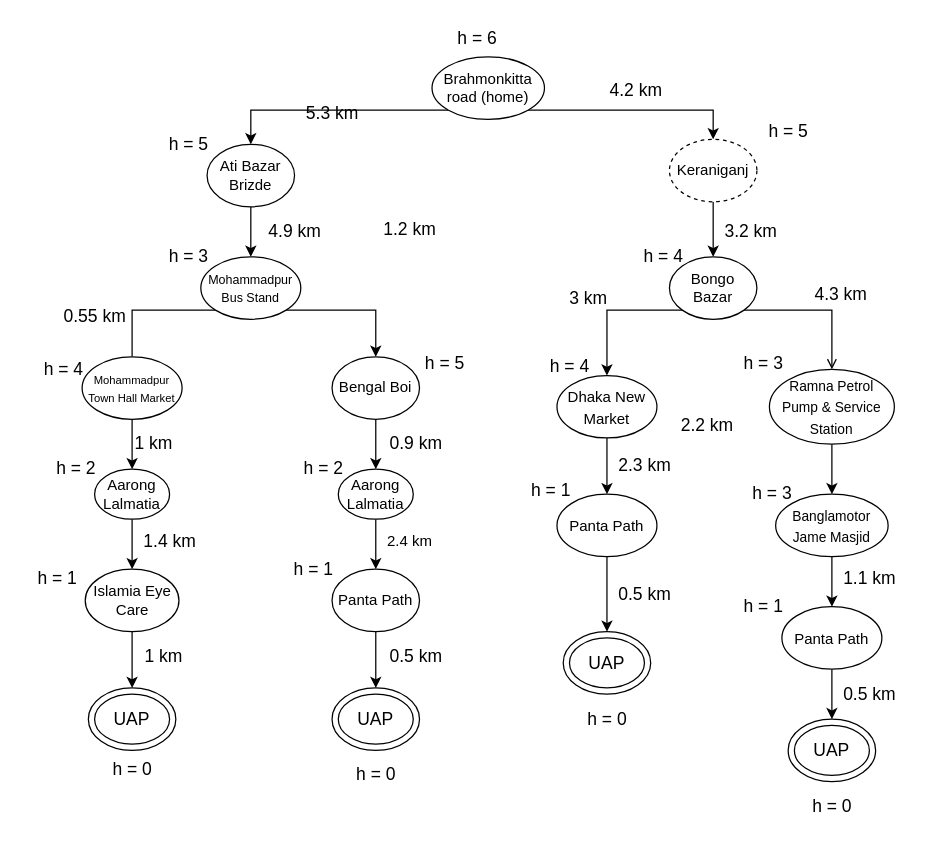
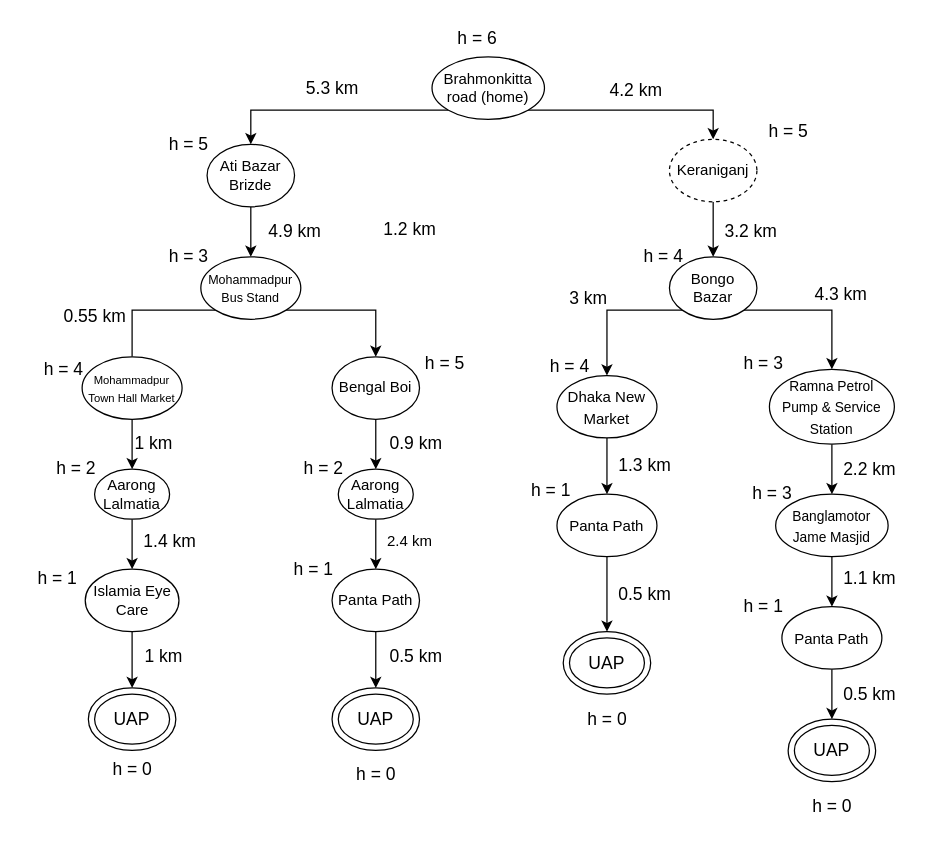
- <mxCell id="44" value="&lt;font style=&quot;font-size: 14px&quot;&gt;5.3 km&lt;/font&gt;" style="text;html=1;align=center;verticalAlign=middle;resizable=0;points=[];autosize=1;strokeColor=none;fillColor=none;fontSize=10;" parent="1" vertex="1"><mxGeometry x="235" y="80" width="60" height="20" as="geometry" /></mxCell>
+ <mxCell id="44" value="&lt;font style=&quot;font-size: 14px&quot;&gt;5.3 km&lt;/font&gt;" style="text;html=1;align=center;verticalAlign=middle;resizable=0;points=[];autosize=1;strokeColor=none;fillColor=none;fontSize=10;" parent="1" vertex="1"><mxGeometry x="235" y="60" width="60" height="20" as="geometry" /></mxCell>
- <mxCell id="13" style="edgeStyle=orthogonalEdgeStyle;rounded=0;orthogonalLoop=1;jettySize=auto;html=1;exitX=1;exitY=1;exitDx=0;exitDy=0;entryX=0.5;entryY=0;entryDx=0;entryDy=0;fontSize=14;endArrow=open;" parent="1" source="14" target="33" edge="1"><mxGeometry relative="1" as="geometry" /></mxCell>
+ <mxCell id="13" style="edgeStyle=orthogonalEdgeStyle;rounded=0;orthogonalLoop=1;jettySize=auto;html=1;exitX=1;exitY=1;exitDx=0;exitDy=0;entryX=0.5;entryY=0;entryDx=0;entryDy=0;fontSize=14;" parent="1" source="14" target="33" edge="1"><mxGeometry relative="1" as="geometry" /></mxCell>
- <mxCell id="67" value="2.2 km" style="text;html=1;align=center;verticalAlign=middle;resizable=0;points=[];autosize=1;strokeColor=none;fillColor=none;fontSize=14;" parent="1" vertex="1"><mxGeometry x="535" y="330" width="60" height="20" as="geometry" /></mxCell>
+ <mxCell id="67" value="2.2 km" style="text;html=1;align=center;verticalAlign=middle;resizable=0;points=[];autosize=1;strokeColor=none;fillColor=none;fontSize=14;" parent="1" vertex="1"><mxGeometry x="665" y="365" width="60" height="20" as="geometry" /></mxCell>
- <mxCell id="62" value="2.3 km" style="text;html=1;align=center;verticalAlign=middle;resizable=0;points=[];autosize=1;strokeColor=none;fillColor=none;fontSize=14;" parent="1" vertex="1"><mxGeometry x="485" y="362" width="60" height="20" as="geometry" /></mxCell>
+ <mxCell id="62" value="1.3 km" style="text;html=1;align=center;verticalAlign=middle;resizable=0;points=[];autosize=1;strokeColor=none;fillColor=none;fontSize=14;" parent="1" vertex="1"><mxGeometry x="485" y="362" width="60" height="20" as="geometry" /></mxCell>
